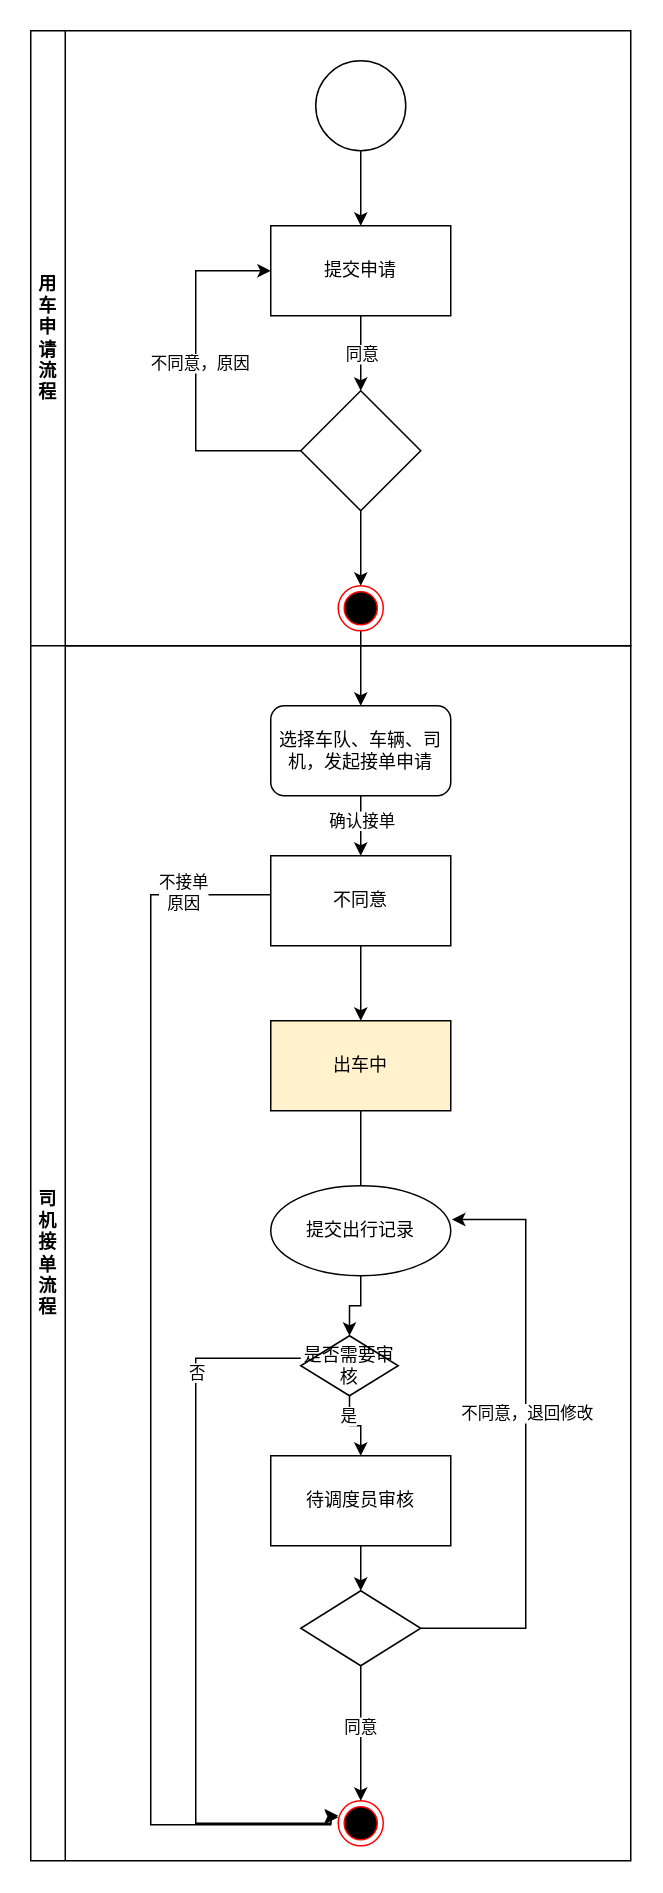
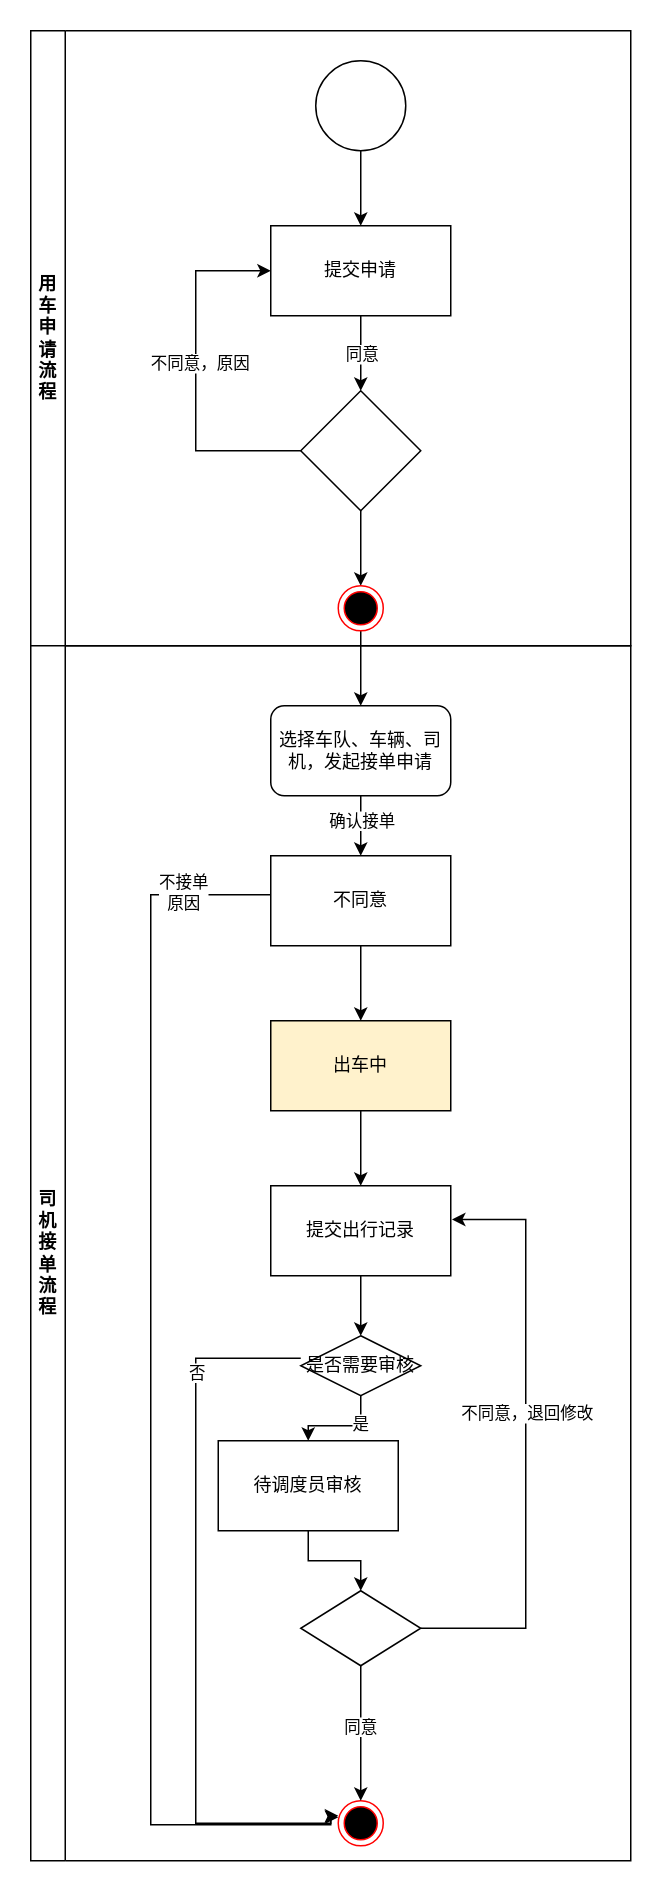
- <mxCell id="20" value="" style="edgeStyle=orthogonalEdgeStyle;rounded=0;orthogonalLoop=1;jettySize=auto;html=1;endArrow=none;" edge="1" parent="14" source="21" target="23"><mxGeometry relative="1" as="geometry" /></mxCell>
+ <mxCell id="20" value="" style="edgeStyle=orthogonalEdgeStyle;rounded=0;orthogonalLoop=1;jettySize=auto;html=1;" edge="1" parent="14" source="21" target="23"><mxGeometry relative="1" as="geometry" /></mxCell>
- <mxCell id="23" value="提交出行记录" style="ellipse;whiteSpace=wrap;html=1;" vertex="1" parent="14"><mxGeometry x="160" y="360" width="120" height="60" as="geometry" /></mxCell>
+ <mxCell id="23" value="提交出行记录" style="whiteSpace=wrap;html=1;rounded=0;" vertex="1" parent="14"><mxGeometry x="160" y="360" width="120" height="60" as="geometry" /></mxCell>
- <mxCell id="26" value="是否需要审核" style="rhombus;whiteSpace=wrap;html=1;rounded=0;" vertex="1" parent="14"><mxGeometry x="180" y="460" width="65" height="40" as="geometry" /></mxCell>
+ <mxCell id="26" value="是否需要审核" style="rhombus;whiteSpace=wrap;html=1;rounded=0;" vertex="1" parent="14"><mxGeometry x="180" y="460" width="80" height="40" as="geometry" /></mxCell>
- <mxCell id="28" value="待调度员审核" style="whiteSpace=wrap;html=1;rounded=0;" vertex="1" parent="14"><mxGeometry x="160" y="540" width="120" height="60" as="geometry" /></mxCell>
+ <mxCell id="28" value="待调度员审核" style="whiteSpace=wrap;html=1;rounded=0;" vertex="1" parent="14"><mxGeometry x="125" y="530" width="120" height="60" as="geometry" /></mxCell>
